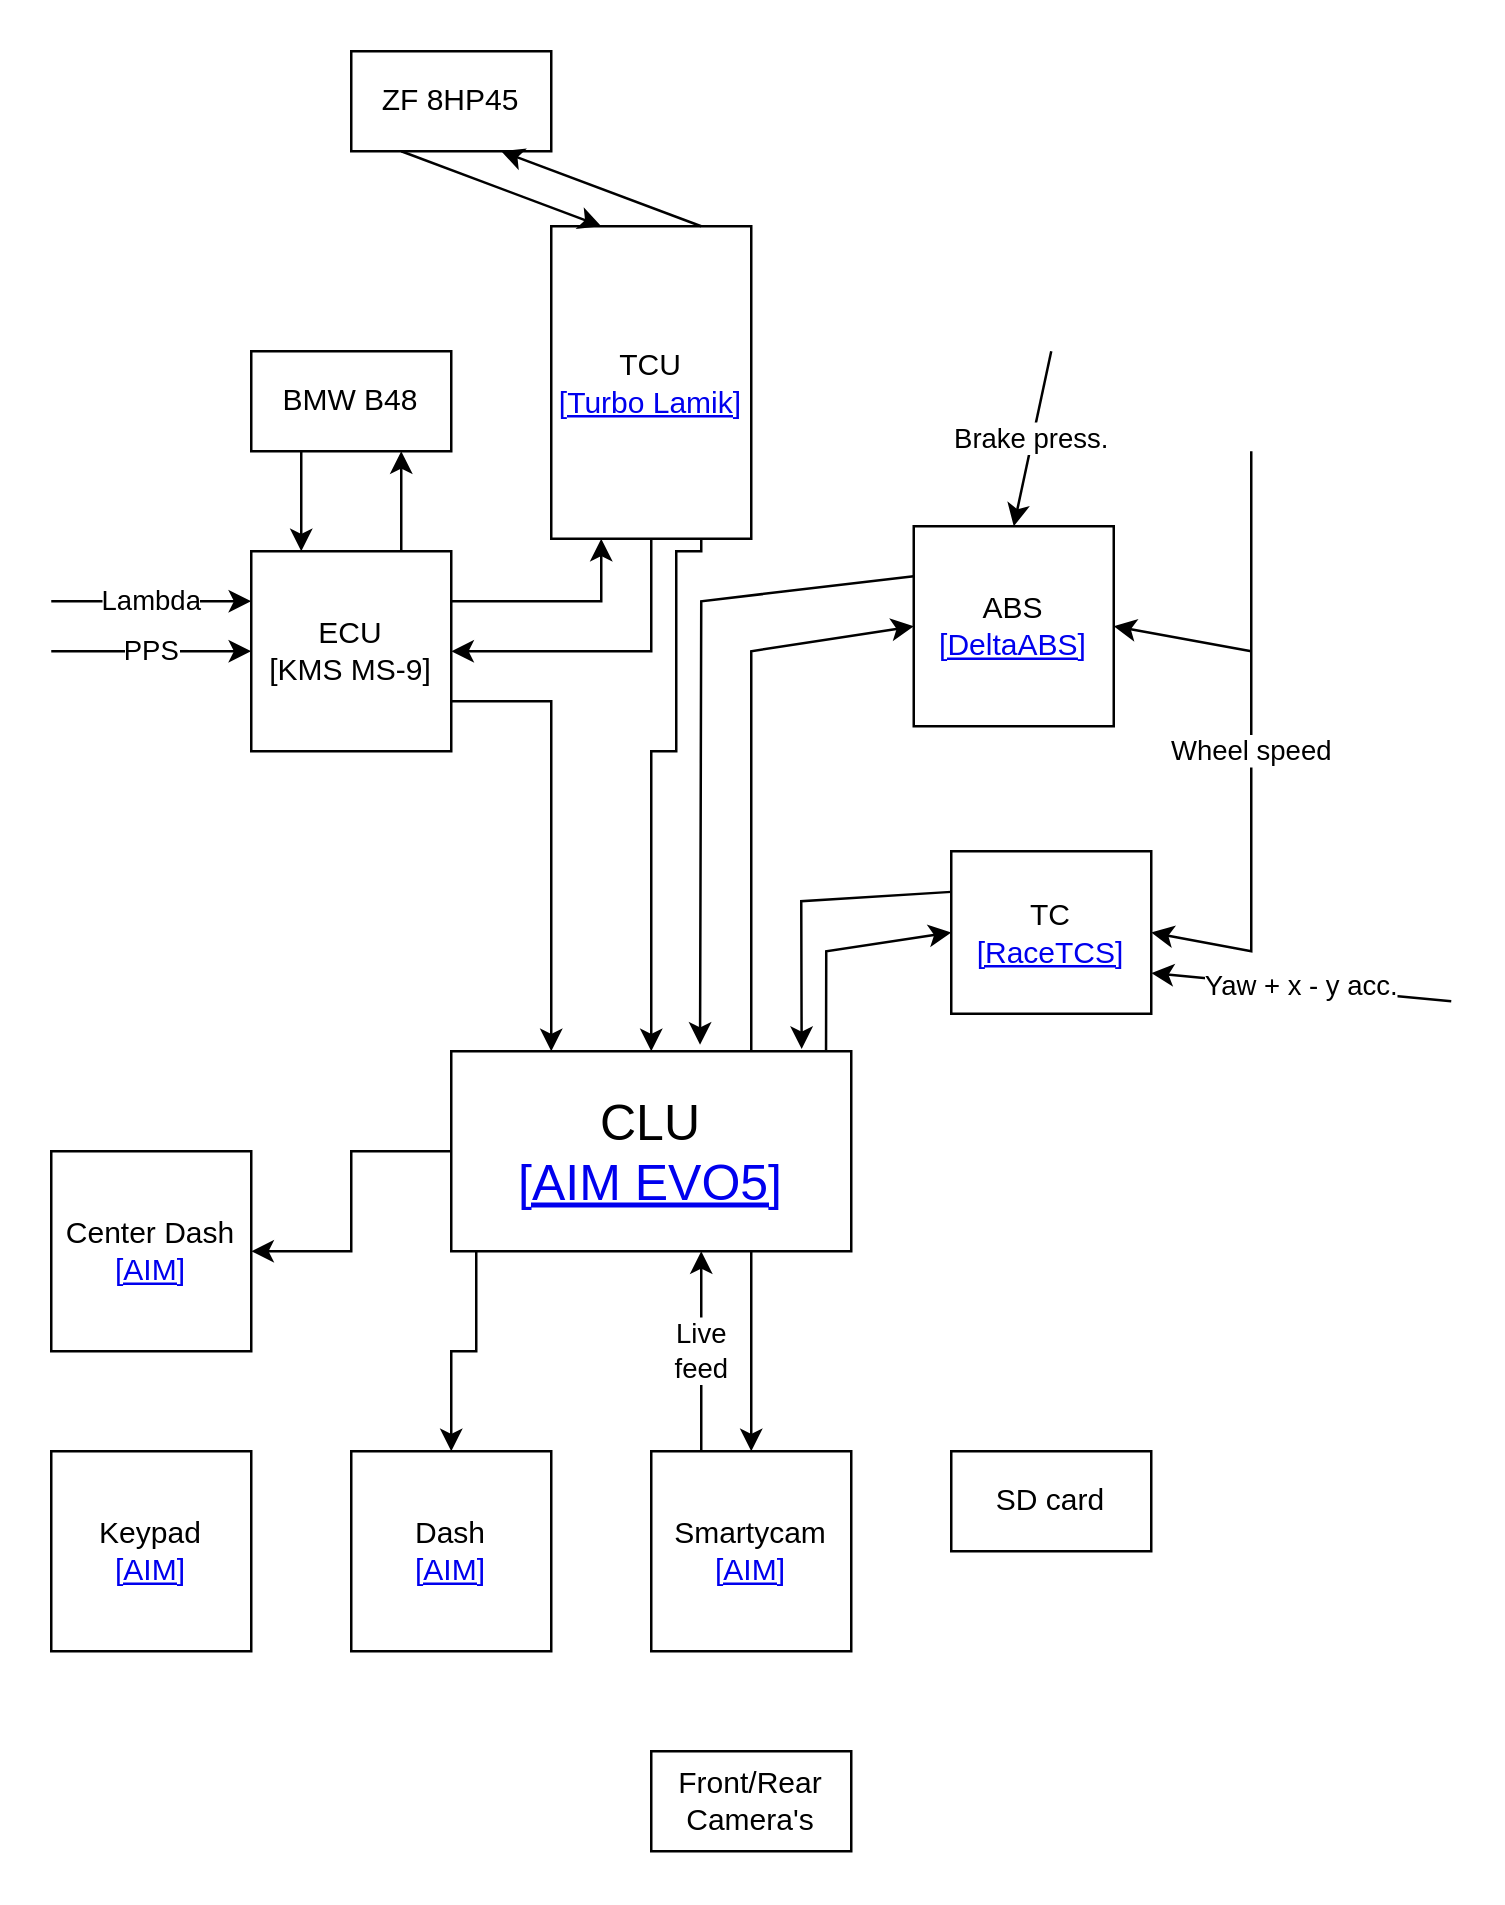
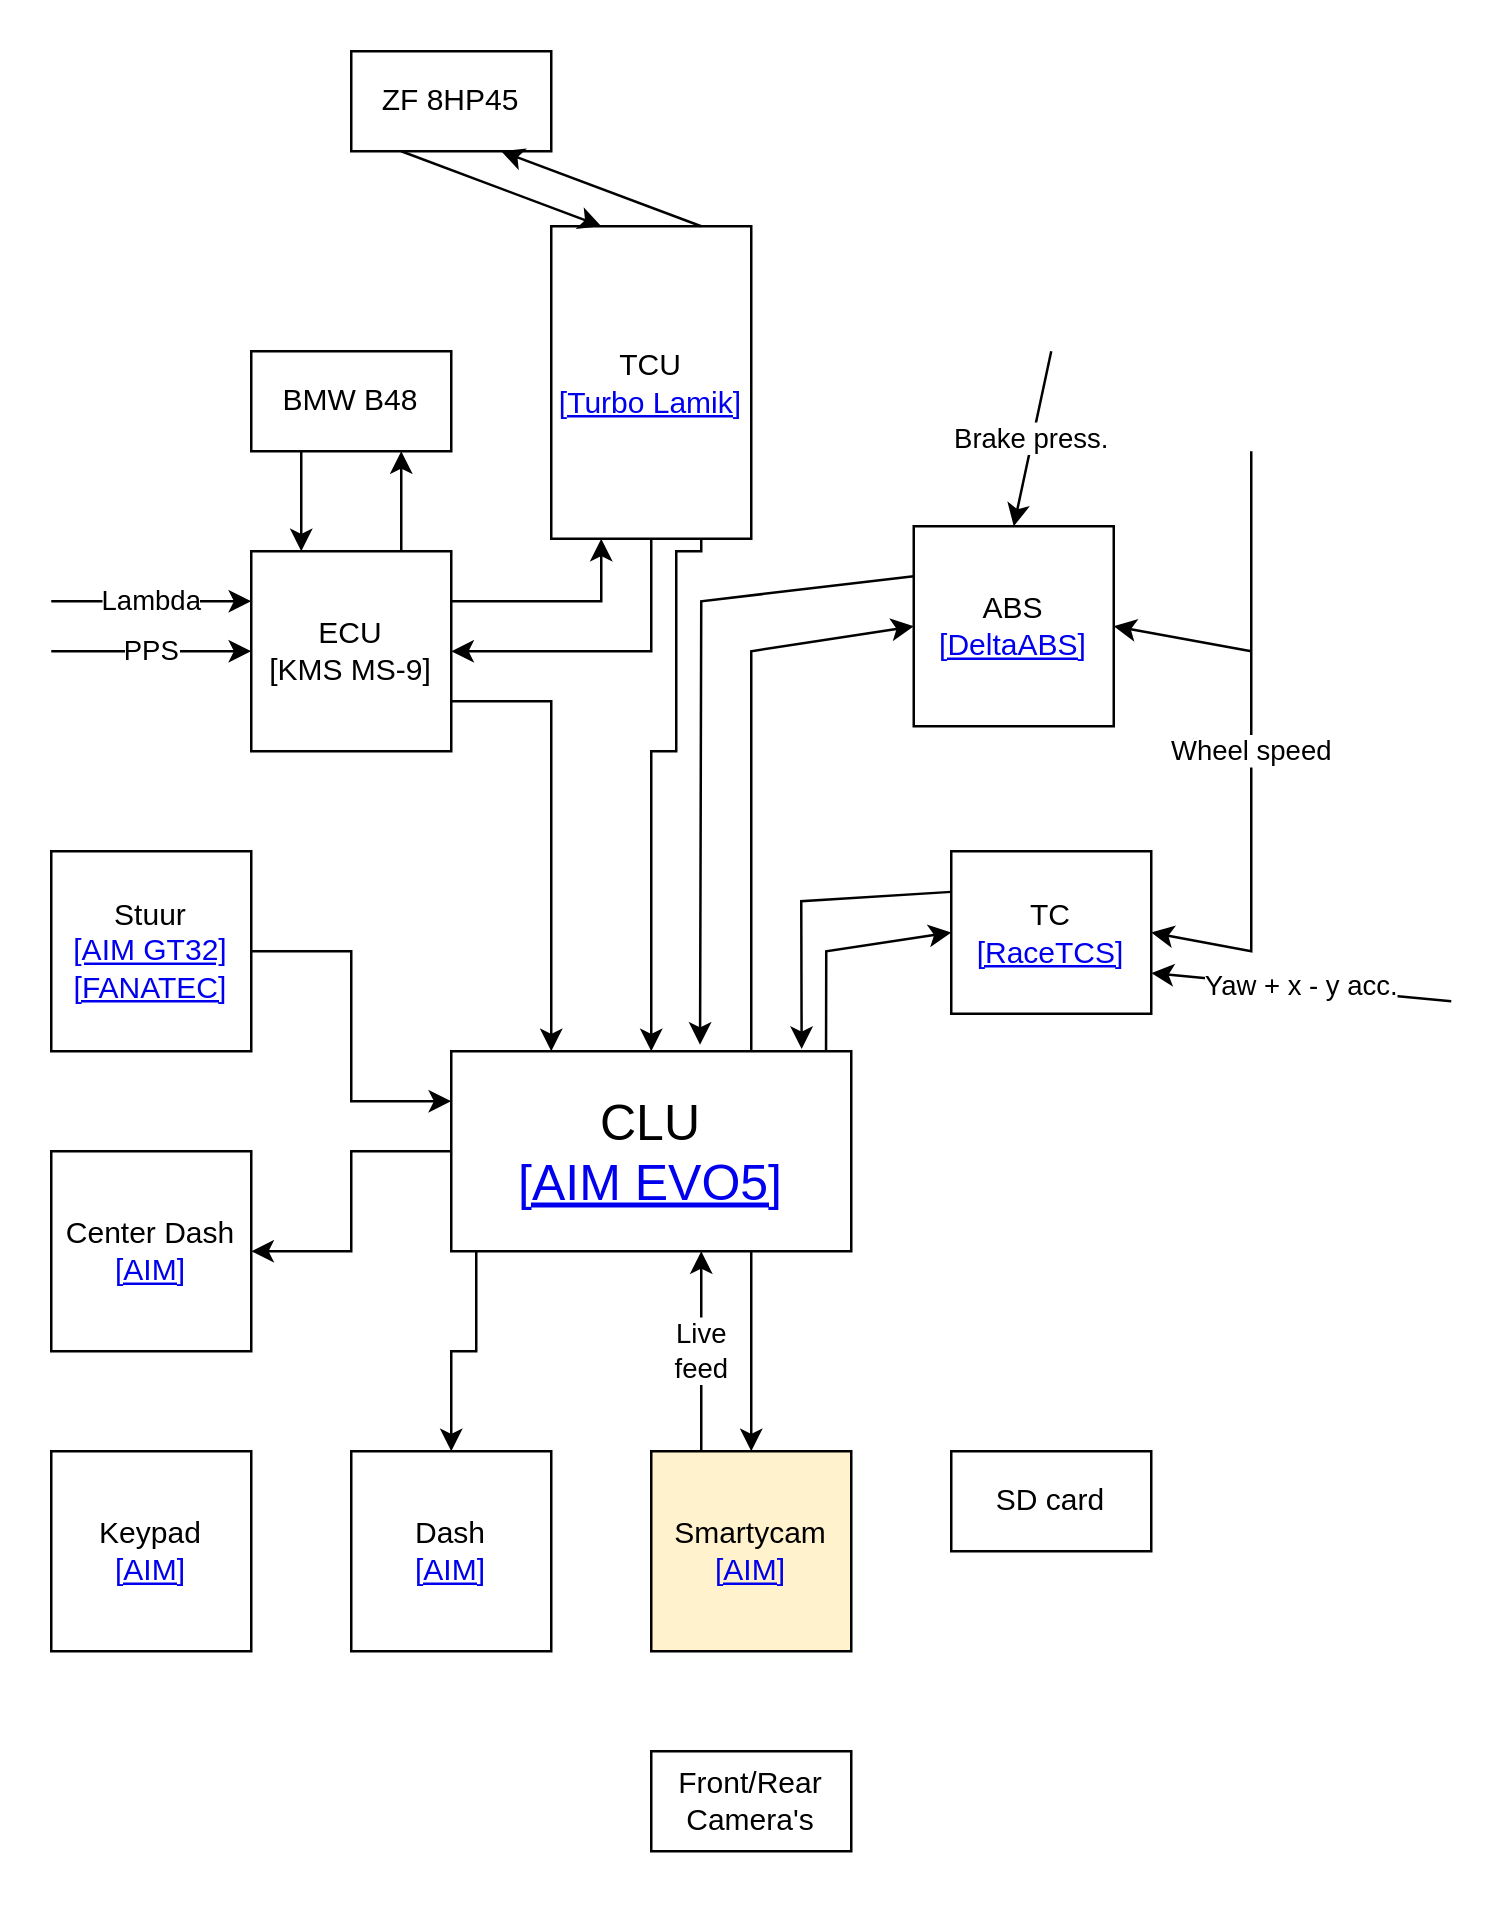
+ <mxCell id="26" value="Stuur&lt;div&gt;&lt;a href=&quot;https://shop.albi-engineering.nl/product/aim-gt32-steering-wheels-new/&quot;&gt;[AIM GT32]&lt;/a&gt;&lt;/div&gt;&lt;div&gt;&lt;a href=&quot;https://fanatec.com/eu-en/steering-wheels/podium-steering-wheel-bmw-m4-gt3&quot;&gt;[FANATEC]&lt;/a&gt;&lt;/div&gt;" style="rounded=0;whiteSpace=wrap;html=1;" vertex="1" parent="1"><mxGeometry x="20" y="340" width="80" height="80" as="geometry" /></mxCell>
+ <mxCell id="25" style="edgeStyle=orthogonalEdgeStyle;rounded=0;orthogonalLoop=1;jettySize=auto;html=1;entryX=0;entryY=0.25;entryDx=0;entryDy=0;" edge="1" parent="1" source="26" target="4"><mxGeometry relative="1" as="geometry" /></mxCell>
- <mxCell id="29" value="&lt;div&gt;Smartycam&lt;/div&gt;&lt;div&gt;&lt;a href=&quot;https://shop.albi-engineering.nl/product/aim-smartycam-3-dual-new/&quot;&gt;[AIM]&lt;/a&gt;&lt;/div&gt;" style="whiteSpace=wrap;html=1;aspect=fixed;" vertex="1" parent="1"><mxGeometry x="260" y="580" width="80" height="80" as="geometry" /></mxCell>
+ <mxCell id="29" value="&lt;div&gt;Smartycam&lt;/div&gt;&lt;div&gt;&lt;a href=&quot;https://shop.albi-engineering.nl/product/aim-smartycam-3-dual-new/&quot;&gt;[AIM]&lt;/a&gt;&lt;/div&gt;" style="whiteSpace=wrap;html=1;aspect=fixed;fillColor=#fff2cc;" vertex="1" parent="1"><mxGeometry x="260" y="580" width="80" height="80" as="geometry" /></mxCell>
